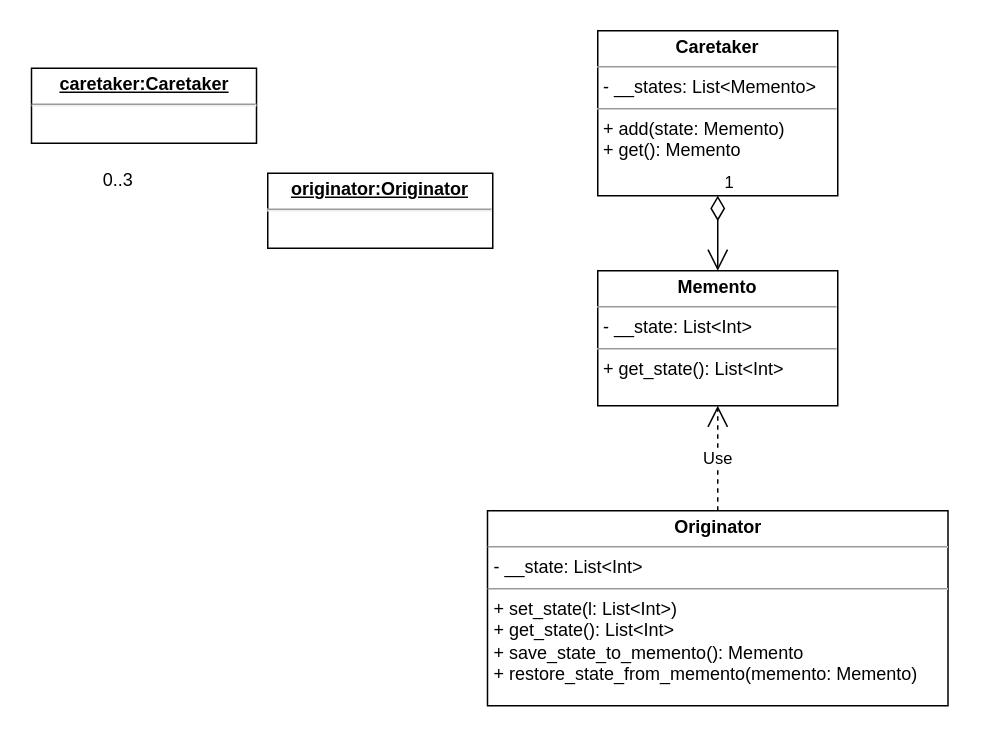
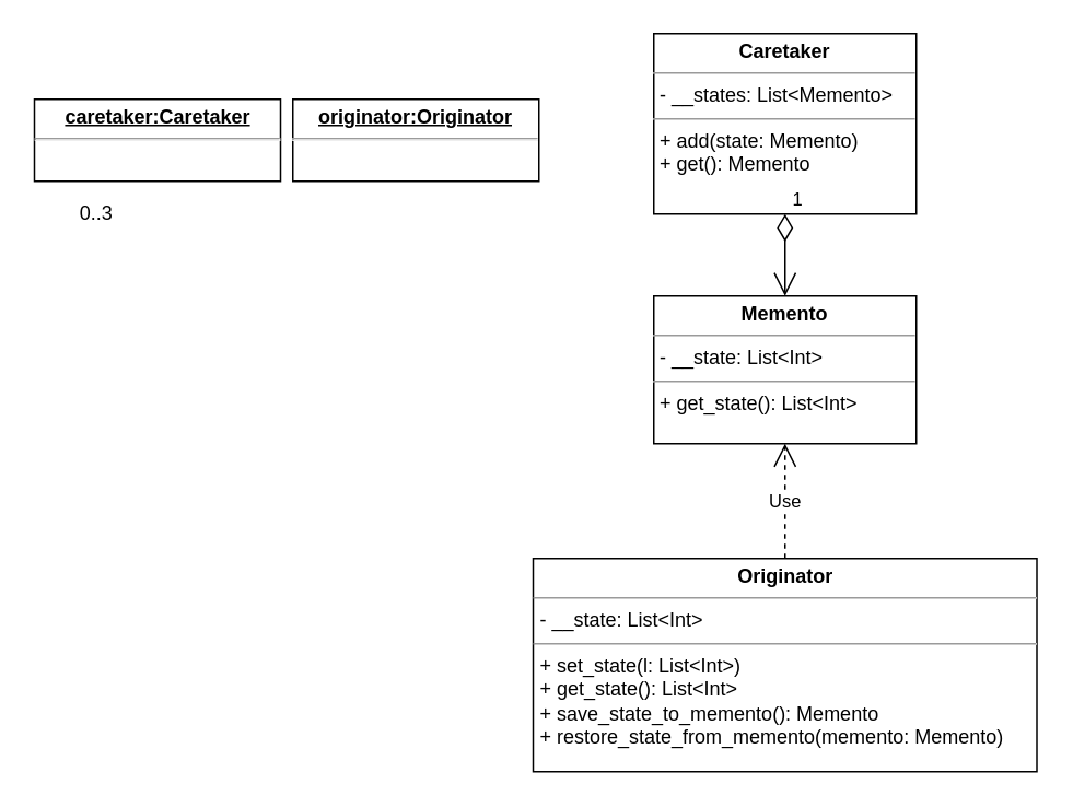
- <mxCell id="7" value="&lt;p style=&quot;margin: 0px ; margin-top: 4px ; text-align: center ; text-decoration: underline&quot;&gt;&lt;b&gt;caretaker:Caretaker&lt;/b&gt;&lt;/p&gt;&lt;hr&gt;&lt;p style=&quot;margin: 0px ; margin-left: 8px&quot;&gt;&lt;br&gt;&lt;/p&gt;" style="verticalAlign=top;align=left;overflow=fill;fontSize=12;fontFamily=Helvetica;html=1;" vertex="1" parent="1"><mxGeometry x="20.5" y="45" width="150" height="50" as="geometry" /></mxCell>
+ <mxCell id="7" value="&lt;p style=&quot;margin: 0px ; margin-top: 4px ; text-align: center ; text-decoration: underline&quot;&gt;&lt;b&gt;caretaker:Caretaker&lt;/b&gt;&lt;/p&gt;&lt;hr&gt;&lt;p style=&quot;margin: 0px ; margin-left: 8px&quot;&gt;&lt;br&gt;&lt;/p&gt;" style="verticalAlign=top;align=left;overflow=fill;fontSize=12;fontFamily=Helvetica;html=1;" vertex="1" parent="1"><mxGeometry x="20.5" y="60" width="150" height="50" as="geometry" /></mxCell>
- <mxCell id="9" value="0..3" style="text;html=1;align=center;verticalAlign=middle;resizable=0;points=[];autosize=1;strokeColor=none;" vertex="1" parent="1"><mxGeometry y="110" width="40" height="20" as="geometry" x="58" /></mxCell>
+ <mxCell id="9" value="0..3" style="text;html=1;align=center;verticalAlign=middle;resizable=0;points=[];autosize=1;strokeColor=none;" vertex="1" parent="1"><mxGeometry x="38" y="120" width="40" height="20" as="geometry" /></mxCell>
- <mxCell id="8" value="&lt;p style=&quot;margin: 0px ; margin-top: 4px ; text-align: center ; text-decoration: underline&quot;&gt;&lt;b&gt;originator:Originator&lt;/b&gt;&lt;/p&gt;&lt;hr&gt;" style="verticalAlign=top;align=left;overflow=fill;fontSize=12;fontFamily=Helvetica;html=1;" vertex="1" parent="1"><mxGeometry x="178" y="115" width="150" height="50" as="geometry" /></mxCell>
+ <mxCell id="8" value="&lt;p style=&quot;margin: 0px ; margin-top: 4px ; text-align: center ; text-decoration: underline&quot;&gt;&lt;b&gt;originator:Originator&lt;/b&gt;&lt;/p&gt;&lt;hr&gt;" style="verticalAlign=top;align=left;overflow=fill;fontSize=12;fontFamily=Helvetica;html=1;" vertex="1" parent="1"><mxGeometry x="178" y="60" width="150" height="50" as="geometry" /></mxCell>
